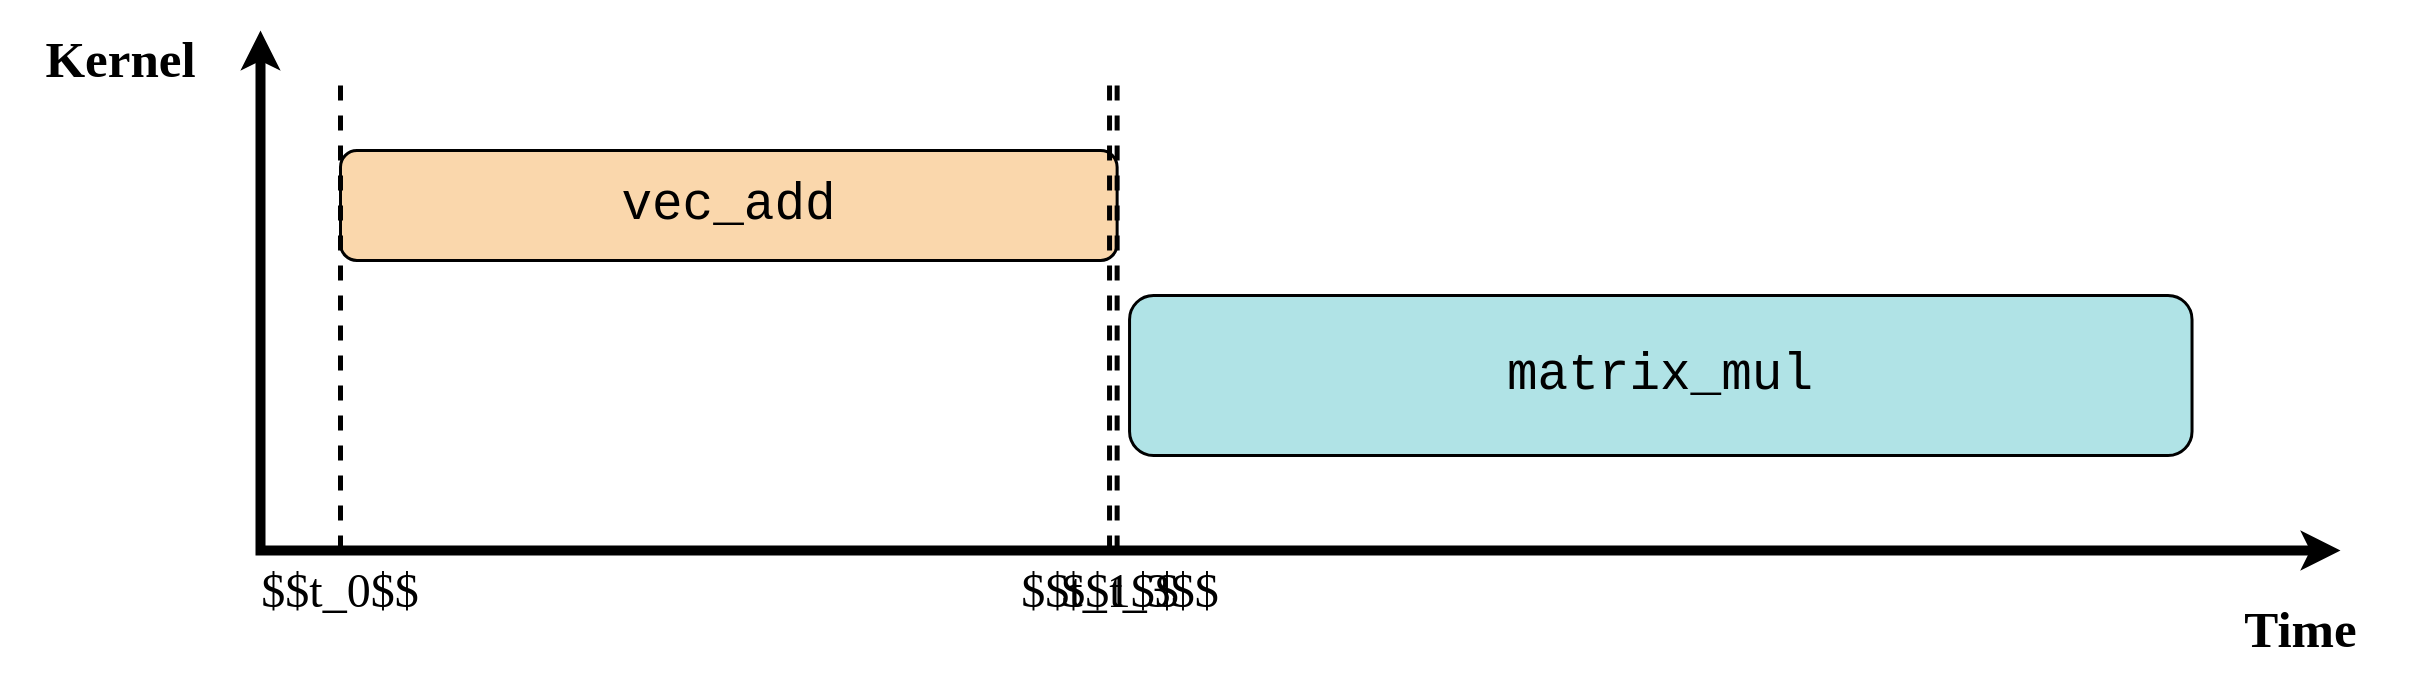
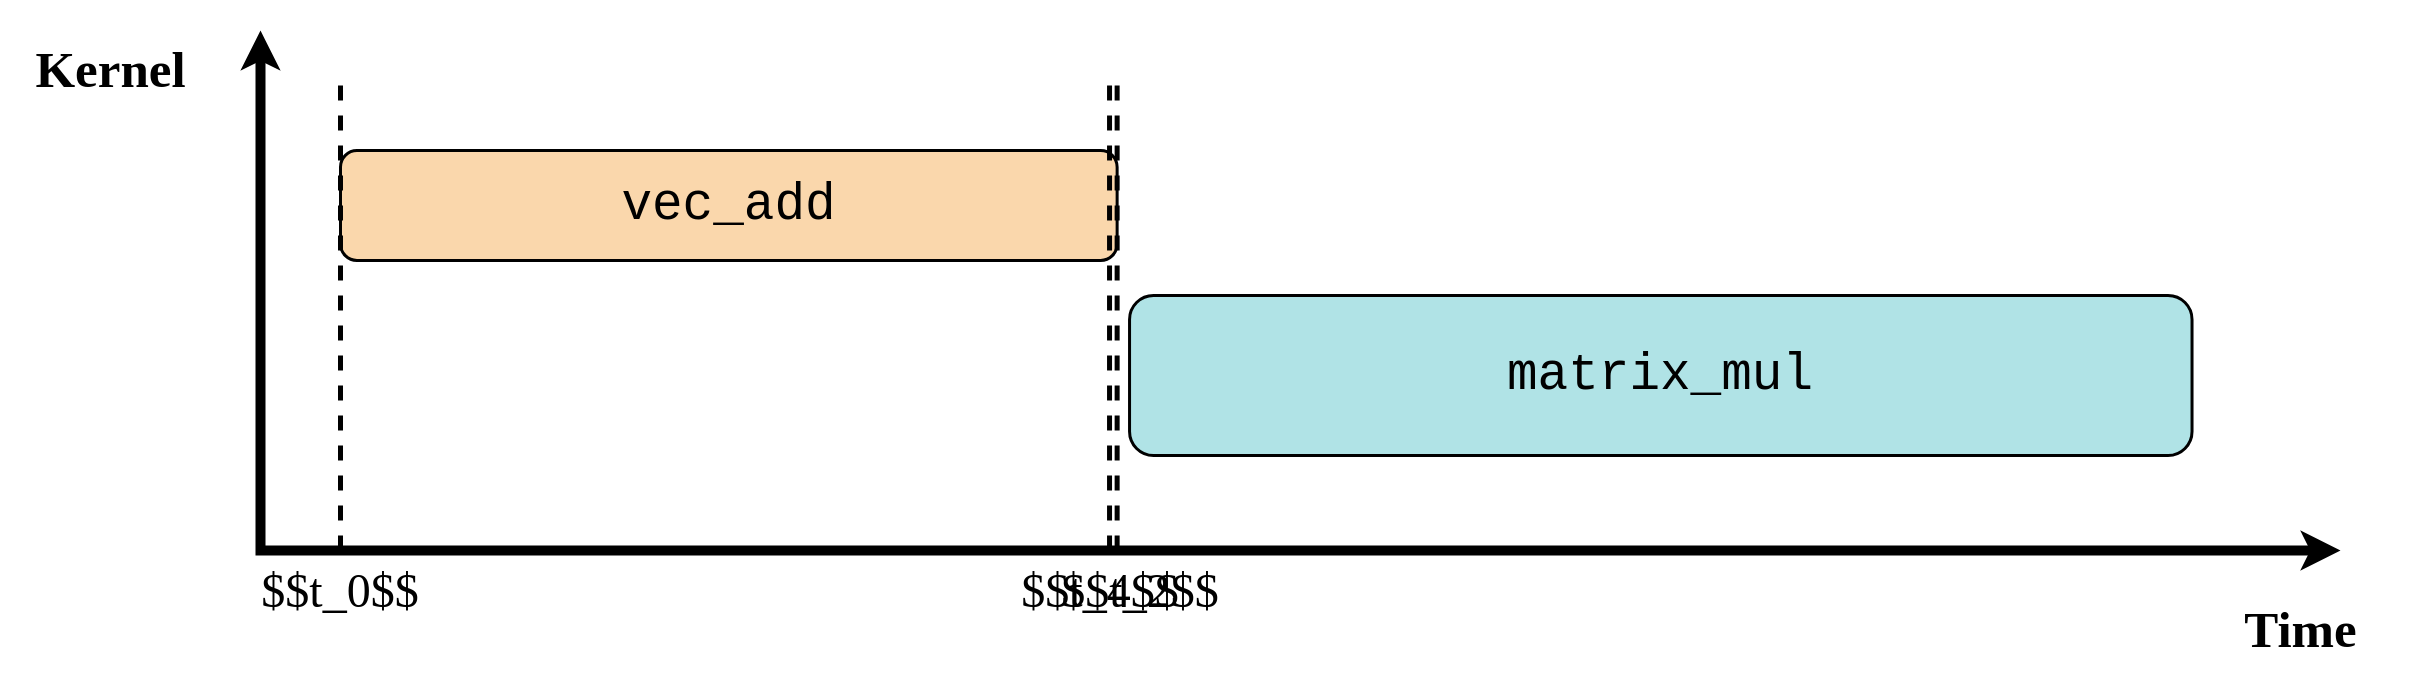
- <mxCell id="3" value="Kernel" style="text;strokeColor=none;fillColor=none;html=1;fontSize=51;fontStyle=1;verticalAlign=middle;align=center;fontFamily=Times New Roman;" parent="1" vertex="1"><mxGeometry x="20" y="20" width="200" height="80" as="geometry" /></mxCell>
+ <mxCell id="3" value="Kernel" style="text;strokeColor=none;fillColor=none;html=1;fontSize=51;fontStyle=1;verticalAlign=middle;align=center;fontFamily=Times New Roman;" parent="1" vertex="1"><mxGeometry x="10" y="30" width="200" height="80" as="geometry" /></mxCell>
- <mxCell id="12" value="$$t_1$$" style="text;html=1;strokeColor=none;fillColor=none;align=center;verticalAlign=middle;whiteSpace=wrap;rounded=0;fontFamily=Times New Roman;fontSize=48;" vertex="1" parent="1"><mxGeometry x="1040" y="560" width="120" height="60" as="geometry" /></mxCell>
+ <mxCell id="12" value="$$t_4$$" style="text;html=1;strokeColor=none;fillColor=none;align=center;verticalAlign=middle;whiteSpace=wrap;rounded=0;fontFamily=Times New Roman;fontSize=48;" vertex="1" parent="1"><mxGeometry x="1040" y="560" width="120" height="60" as="geometry" /></mxCell>
- <mxCell id="13" value="$$t_3$$" style="text;html=1;strokeColor=none;fillColor=none;align=center;verticalAlign=middle;whiteSpace=wrap;rounded=0;fontFamily=Times New Roman;fontSize=48;" vertex="1" parent="1"><mxGeometry x="1080" y="560" width="120" height="60" as="geometry" /></mxCell>
+ <mxCell id="13" value="$$t_2$$" style="text;html=1;strokeColor=none;fillColor=none;align=center;verticalAlign=middle;whiteSpace=wrap;rounded=0;fontFamily=Times New Roman;fontSize=48;" vertex="1" parent="1"><mxGeometry x="1080" y="560" width="120" height="60" as="geometry" /></mxCell>
